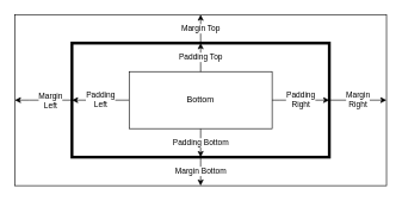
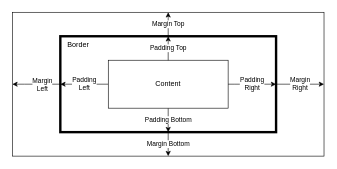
+ <mxCell id="13" value="Border" style="text;html=1;strokeColor=none;fillColor=none;align=center;verticalAlign=middle;whiteSpace=wrap;rounded=0;" parent="1" vertex="1"><mxGeometry x="100" y="60" width="60" height="30" as="geometry" /></mxCell>
- <mxCell id="12" value="Bottom" style="rounded=0;whiteSpace=wrap;html=1;" parent="1" vertex="1"><mxGeometry x="180" y="100" width="200" height="80" as="geometry" /></mxCell>
+ <mxCell id="12" value="Content" style="rounded=0;whiteSpace=wrap;html=1;" parent="1" vertex="1"><mxGeometry x="180" y="100" width="200" height="80" as="geometry" /></mxCell>
